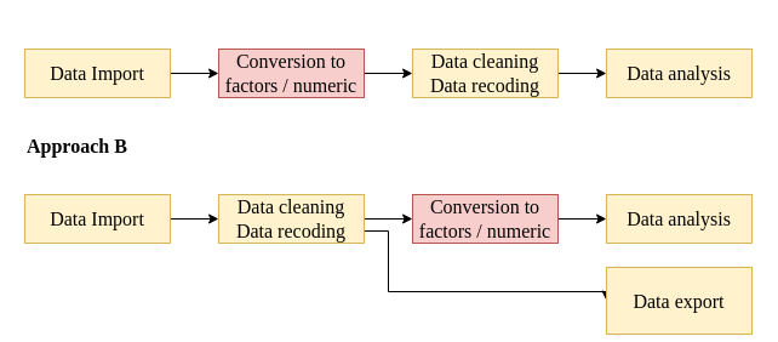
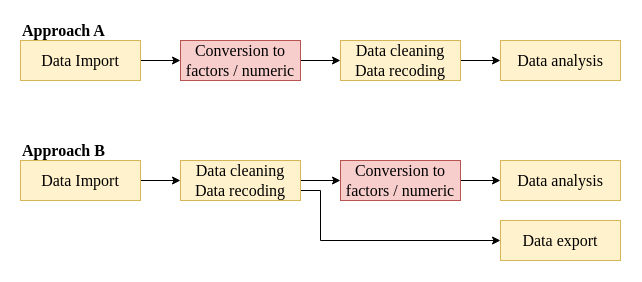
+ <mxCell id="17" value="Approach A" style="text;html=1;strokeColor=none;fillColor=none;align=left;verticalAlign=middle;whiteSpace=wrap;rounded=0;fontStyle=1;fontFamily=Source Sans Pro;fontSize=16;" parent="1" vertex="1"><mxGeometry x="20" y="20" width="120" height="20" as="geometry" /></mxCell>
- <mxCell id="18" value="Approach B" style="text;html=1;strokeColor=none;fillColor=none;align=left;verticalAlign=middle;whiteSpace=wrap;rounded=0;fontStyle=1;fontFamily=Source Sans Pro;fontSize=16;" parent="1" vertex="1"><mxGeometry x="20" y="110" width="120" height="20" as="geometry" /></mxCell>
+ <mxCell id="18" value="Approach B" style="text;html=1;strokeColor=none;fillColor=none;align=left;verticalAlign=middle;whiteSpace=wrap;rounded=0;fontStyle=1;fontFamily=Source Sans Pro;fontSize=16;" parent="1" vertex="1"><mxGeometry x="20" y="140" width="120" height="20" as="geometry" /></mxCell>
- <mxCell id="19" value="Data export" style="rounded=0;whiteSpace=wrap;html=1;fillColor=#fff2cc;strokeColor=#d6b656;fontFamily=Source Sans Pro;fontSize=16;" parent="1" vertex="1"><mxGeometry x="500" y="220" width="120" height="55" as="geometry" /></mxCell>
+ <mxCell id="19" value="Data export" style="rounded=0;whiteSpace=wrap;html=1;fillColor=#fff2cc;strokeColor=#d6b656;fontFamily=Source Sans Pro;fontSize=16;" parent="1" vertex="1"><mxGeometry x="500" y="220" width="120" height="40" as="geometry" /></mxCell>
